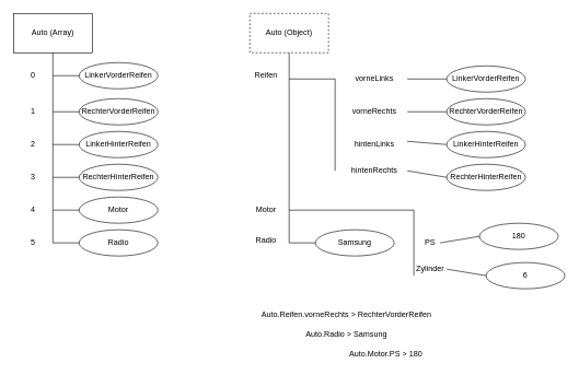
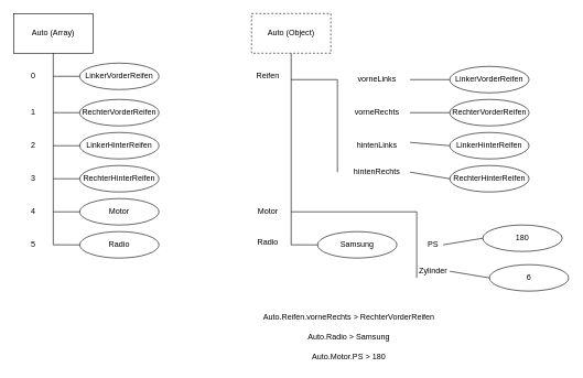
- <mxCell id="53" value="Auto.Motor.PS &amp;gt; 180" style="text;html=1;strokeColor=none;fillColor=none;align=center;verticalAlign=middle;whiteSpace=wrap;rounded=0;" parent="1" vertex="1"><mxGeometry x="425" y="530" width="325" height="20" as="geometry" /></mxCell>
+ <mxCell id="53" value="Auto.Motor.PS &amp;gt; 180" style="text;html=1;strokeColor=none;fillColor=none;align=center;verticalAlign=middle;whiteSpace=wrap;rounded=0;" parent="1" vertex="1"><mxGeometry x="365" y="530" width="325" height="20" as="geometry" /></mxCell>
